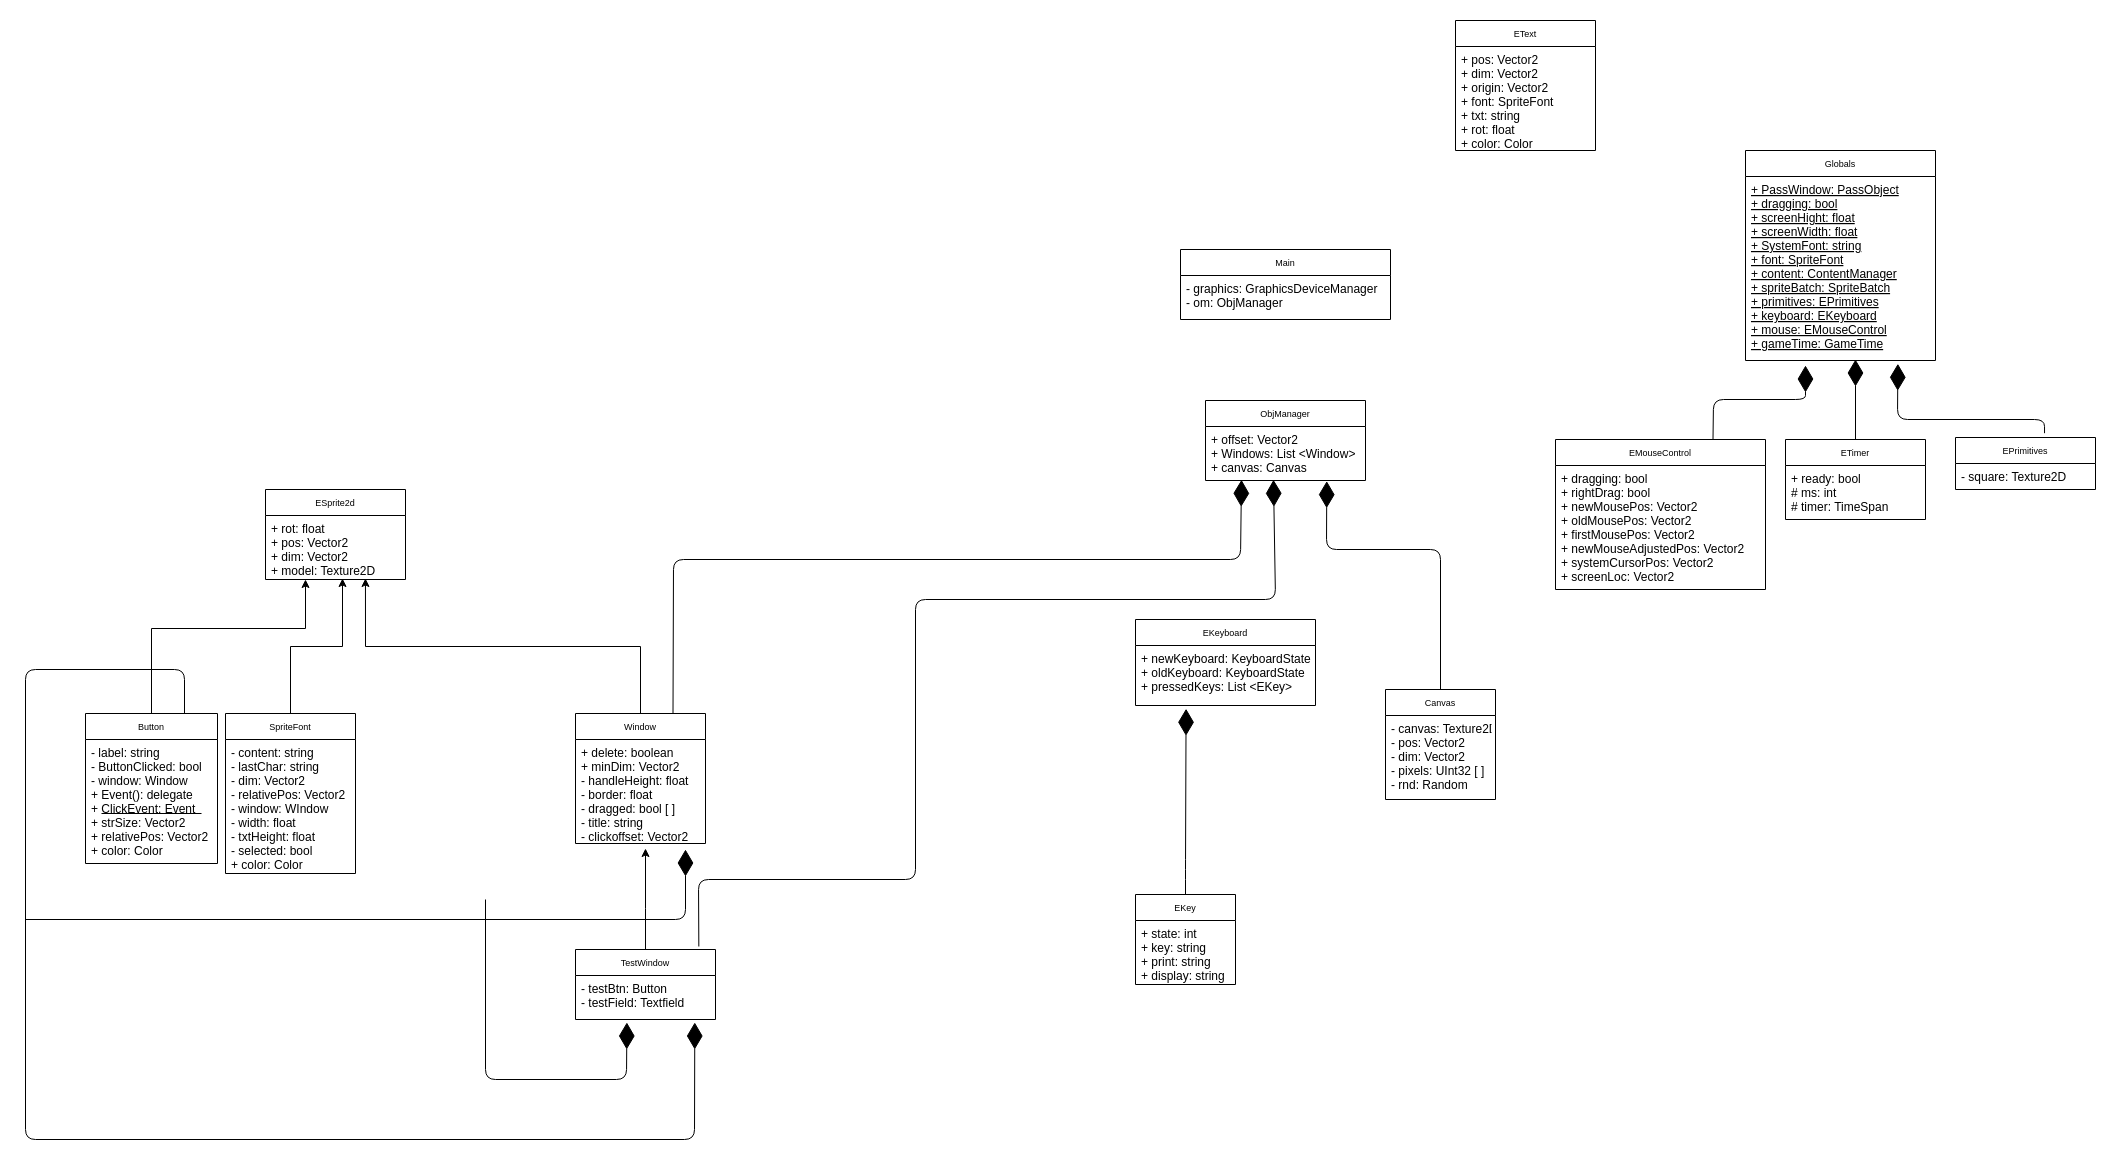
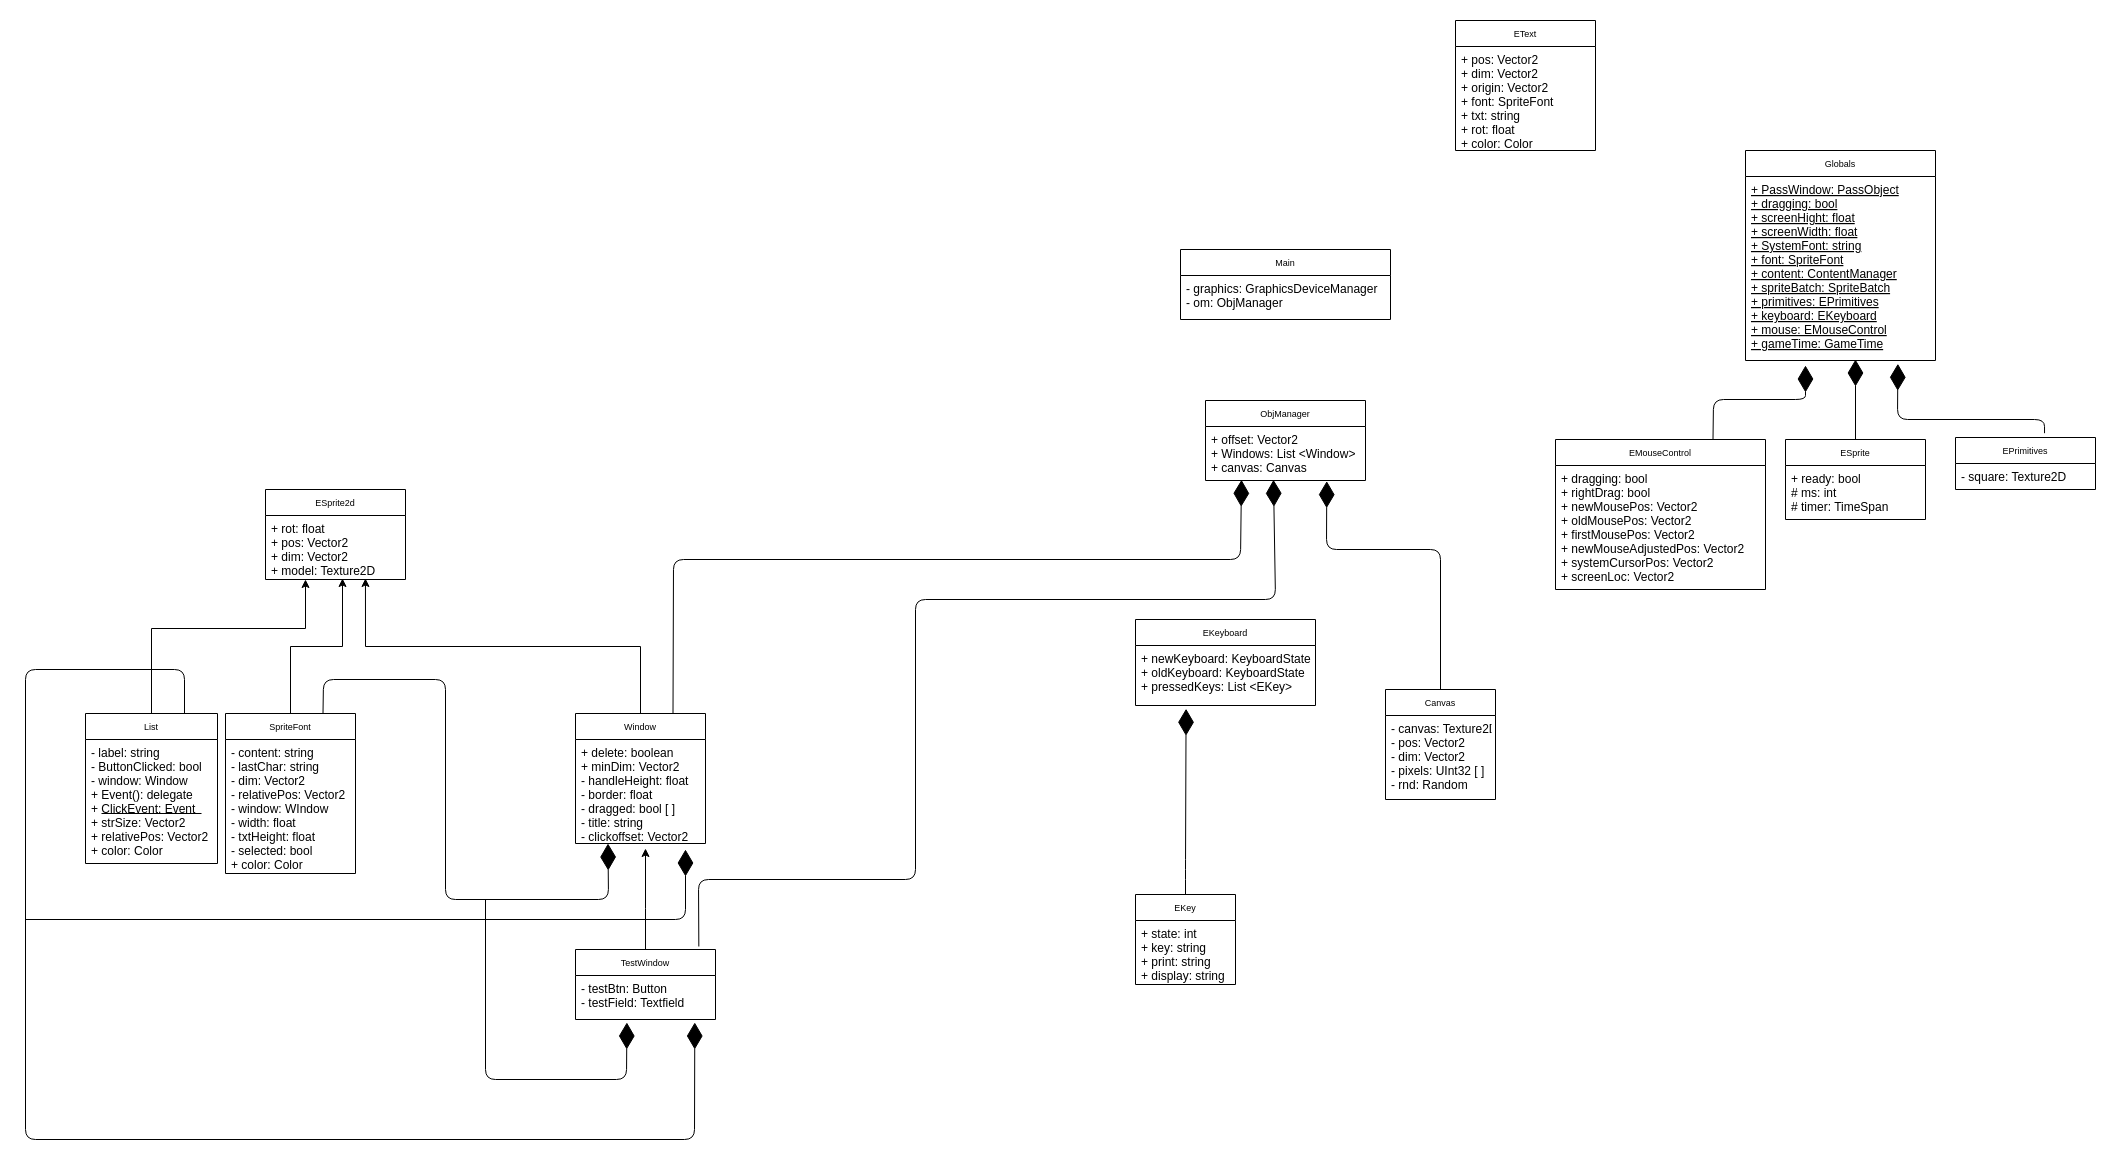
- <mxCell id="8" value="ETimer" style="swimlane;fontStyle=0;childLayout=stackLayout;horizontal=1;startSize=26;fillColor=none;horizontalStack=0;resizeParent=1;resizeParentMax=0;resizeLast=0;collapsible=1;marginBottom=0;fontSize=9;" parent="1" vertex="1"><mxGeometry x="1780" y="439" width="140" height="80" as="geometry" /></mxCell>
+ <mxCell id="8" value="ESprite" style="swimlane;fontStyle=0;childLayout=stackLayout;horizontal=1;startSize=26;fillColor=none;horizontalStack=0;resizeParent=1;resizeParentMax=0;resizeLast=0;collapsible=1;marginBottom=0;fontSize=9;" parent="1" vertex="1"><mxGeometry x="1780" y="439" width="140" height="80" as="geometry" /></mxCell>
- <mxCell id="19" value="Button" style="swimlane;fontStyle=0;childLayout=stackLayout;horizontal=1;startSize=26;fillColor=none;horizontalStack=0;resizeParent=1;resizeParentMax=0;resizeLast=0;collapsible=1;marginBottom=0;fontSize=9;" parent="1" vertex="1"><mxGeometry x="80" y="713" width="132" height="150" as="geometry" /></mxCell>
+ <mxCell id="19" value="List" style="swimlane;fontStyle=0;childLayout=stackLayout;horizontal=1;startSize=26;fillColor=none;horizontalStack=0;resizeParent=1;resizeParentMax=0;resizeLast=0;collapsible=1;marginBottom=0;fontSize=9;" parent="1" vertex="1"><mxGeometry x="80" y="713" width="132" height="150" as="geometry" /></mxCell>
+ <mxCell id="40" value="" style="endArrow=diamondThin;endFill=1;endSize=24;html=1;entryX=0.25;entryY=1;entryDx=0;entryDy=0;exitX=0.75;exitY=0;exitDx=0;exitDy=0;" edge="1" parent="1" source="26" target="23"><mxGeometry width="160" relative="1" as="geometry"><mxPoint x="380" y="909" as="sourcePoint" /><mxPoint x="540" y="909" as="targetPoint" /><Array as="points"><mxPoint x="318" y="679" /><mxPoint x="440" y="679" /><mxPoint x="440" y="899" /><mxPoint x="603" y="899" /></Array></mxGeometry></mxCell>
